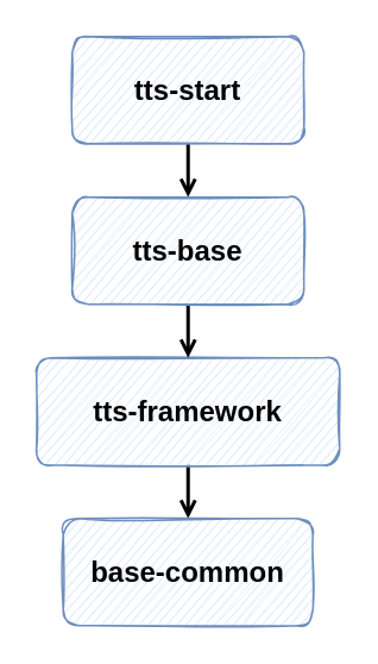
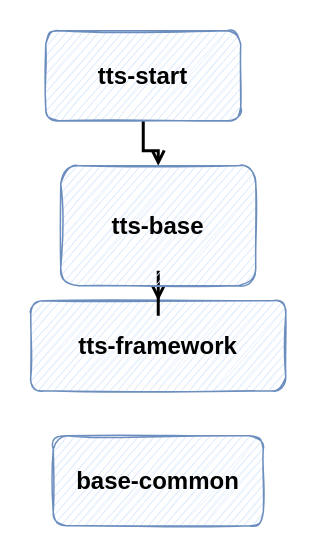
- <mxCell id="3" value="&lt;font style=&quot;font-size: 16px;&quot;&gt;&lt;b&gt;tts-start&lt;/b&gt;&lt;/font&gt;" style="rounded=1;whiteSpace=wrap;html=1;sketch=1;fillColor=#dae8fc;strokeColor=#6c8ebf;" parent="1" vertex="1"><mxGeometry x="40" y="20" width="130" height="60" as="geometry" /></mxCell>
+ <mxCell id="3" value="&lt;font style=&quot;font-size: 16px;&quot;&gt;&lt;b&gt;tts-start&lt;/b&gt;&lt;/font&gt;" style="rounded=1;whiteSpace=wrap;html=1;sketch=1;fillColor=#dae8fc;strokeColor=#6c8ebf;" parent="1" vertex="1"><mxGeometry x="30" y="20" width="130" height="60" as="geometry" /></mxCell>
- <mxCell id="8" value="&lt;font style=&quot;font-size: 16px;&quot;&gt;&lt;b&gt;tts-base&lt;/b&gt;&lt;/font&gt;" style="rounded=1;whiteSpace=wrap;html=1;sketch=1;fillColor=#dae8fc;strokeColor=#6c8ebf;" vertex="1" parent="1"><mxGeometry x="40" y="110" width="130" height="60" as="geometry" /></mxCell>
+ <mxCell id="8" value="&lt;font style=&quot;font-size: 16px;&quot;&gt;&lt;b&gt;tts-base&lt;/b&gt;&lt;/font&gt;" style="rounded=1;whiteSpace=wrap;html=1;sketch=1;fillColor=#dae8fc;strokeColor=#6c8ebf;" vertex="1" parent="1"><mxGeometry x="40" y="110" width="130" height="80" as="geometry" /></mxCell>
- <mxCell id="4" style="edgeStyle=orthogonalEdgeStyle;rounded=0;orthogonalLoop=1;jettySize=auto;html=1;endArrow=open;endFill=0;strokeWidth=2;" edge="1" parent="1" source="5" target="6"><mxGeometry relative="1" as="geometry" /></mxCell>
